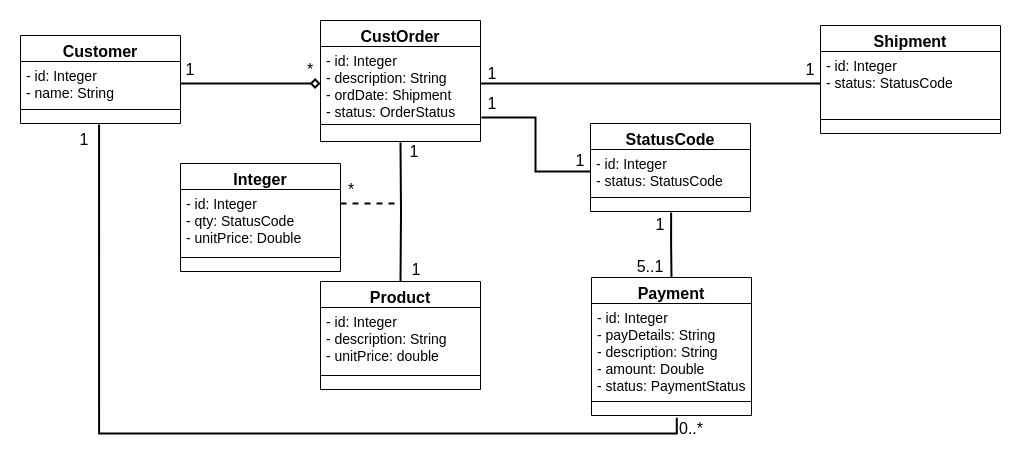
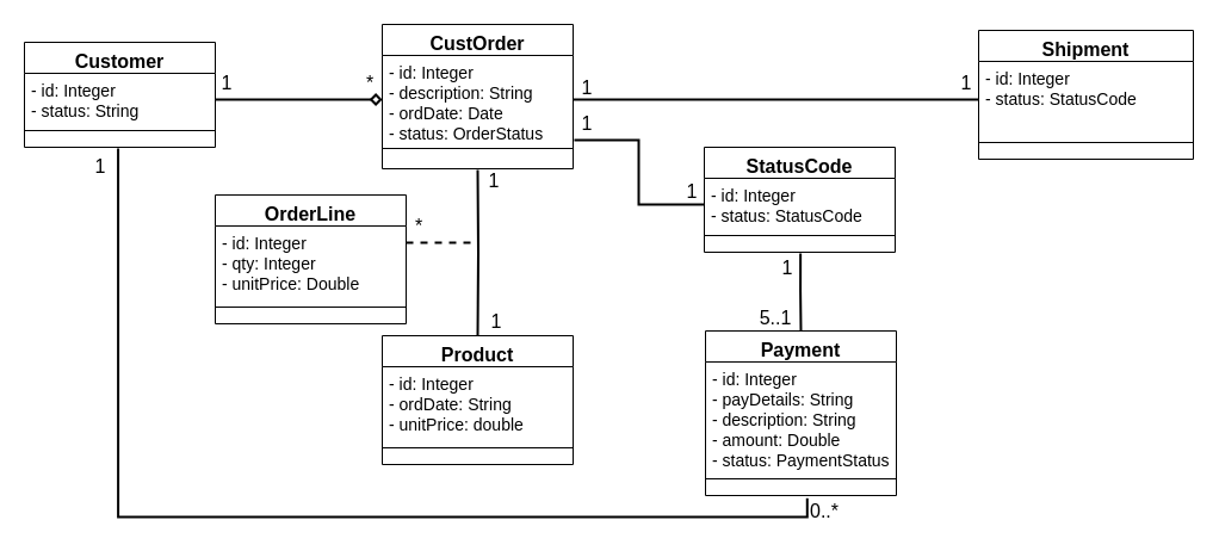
- <mxCell id="37" value="- id: Integer&#10;- description: String&#10;- ordDate: Shipment&#10;- status: OrderStatus" style="text;strokeColor=none;fillColor=none;align=left;verticalAlign=top;spacingLeft=4;spacingRight=4;overflow=hidden;rotatable=0;points=[[0,0.5],[1,0.5]];portConstraint=eastwest;fontSize=14;" parent="36" vertex="1"><mxGeometry y="26" width="160" height="74" as="geometry" /></mxCell>
+ <mxCell id="37" value="- id: Integer&#10;- description: String&#10;- ordDate: Date&#10;- status: OrderStatus" style="text;strokeColor=none;fillColor=none;align=left;verticalAlign=top;spacingLeft=4;spacingRight=4;overflow=hidden;rotatable=0;points=[[0,0.5],[1,0.5]];portConstraint=eastwest;fontSize=14;" parent="36" vertex="1"><mxGeometry y="26" width="160" height="74" as="geometry" /></mxCell>
- <mxCell id="3" value="- id: Integer&#10;- name: String" style="text;strokeColor=none;fillColor=none;align=left;verticalAlign=top;spacingLeft=4;spacingRight=4;overflow=hidden;rotatable=0;points=[[0,0.5],[1,0.5]];portConstraint=eastwest;fontSize=14;" parent="2" vertex="1"><mxGeometry y="26" width="160" height="44" as="geometry" /></mxCell>
+ <mxCell id="3" value="- id: Integer&#10;- status: String" style="text;strokeColor=none;fillColor=none;align=left;verticalAlign=top;spacingLeft=4;spacingRight=4;overflow=hidden;rotatable=0;points=[[0,0.5],[1,0.5]];portConstraint=eastwest;fontSize=14;" parent="2" vertex="1"><mxGeometry y="26" width="160" height="44" as="geometry" /></mxCell>
- <mxCell id="10" value="Integer" style="swimlane;fontStyle=1;align=center;verticalAlign=top;childLayout=stackLayout;horizontal=1;startSize=26;horizontalStack=0;resizeParent=1;resizeParentMax=0;resizeLast=0;collapsible=1;marginBottom=0;fontSize=16;" parent="1" vertex="1"><mxGeometry x="180" y="163" width="160" height="108" as="geometry" /></mxCell>
+ <mxCell id="10" value="OrderLine" style="swimlane;fontStyle=1;align=center;verticalAlign=top;childLayout=stackLayout;horizontal=1;startSize=26;horizontalStack=0;resizeParent=1;resizeParentMax=0;resizeLast=0;collapsible=1;marginBottom=0;fontSize=16;" parent="1" vertex="1"><mxGeometry x="180" y="163" width="160" height="108" as="geometry" /></mxCell>
- <mxCell id="11" value="- id: Integer&#10;- qty: StatusCode&#10;- unitPrice: Double" style="text;strokeColor=none;fillColor=none;align=left;verticalAlign=top;spacingLeft=4;spacingRight=4;overflow=hidden;rotatable=0;points=[[0,0.5],[1,0.5]];portConstraint=eastwest;fontSize=14;" parent="10" vertex="1"><mxGeometry y="26" width="160" height="64" as="geometry" /></mxCell>
+ <mxCell id="11" value="- id: Integer&#10;- qty: Integer&#10;- unitPrice: Double" style="text;strokeColor=none;fillColor=none;align=left;verticalAlign=top;spacingLeft=4;spacingRight=4;overflow=hidden;rotatable=0;points=[[0,0.5],[1,0.5]];portConstraint=eastwest;fontSize=14;" parent="10" vertex="1"><mxGeometry y="26" width="160" height="64" as="geometry" /></mxCell>
- <mxCell id="7" value="- id: Integer&#10;- description: String&#10;- unitPrice: double" style="text;strokeColor=none;fillColor=none;align=left;verticalAlign=top;spacingLeft=4;spacingRight=4;overflow=hidden;rotatable=0;points=[[0,0.5],[1,0.5]];portConstraint=eastwest;fontSize=14;" parent="6" vertex="1"><mxGeometry y="26" width="160" height="64" as="geometry" /></mxCell>
+ <mxCell id="7" value="- id: Integer&#10;- ordDate: String&#10;- unitPrice: double" style="text;strokeColor=none;fillColor=none;align=left;verticalAlign=top;spacingLeft=4;spacingRight=4;overflow=hidden;rotatable=0;points=[[0,0.5],[1,0.5]];portConstraint=eastwest;fontSize=14;" parent="6" vertex="1"><mxGeometry y="26" width="160" height="64" as="geometry" /></mxCell>
